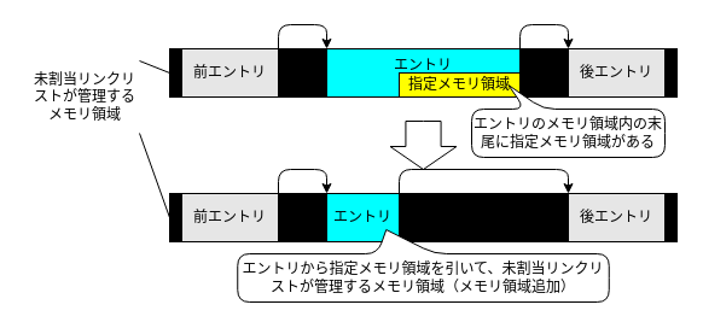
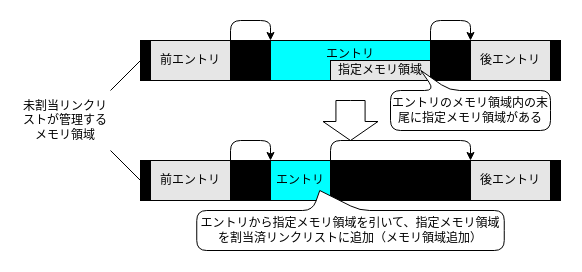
- <mxCell id="14" value="指定メモリ領域" style="rounded=0;whiteSpace=wrap;html=1;fillColor=#FFFF00;" vertex="1" parent="1"><mxGeometry x="330" y="60" width="100" height="20" as="geometry" /></mxCell>
+ <mxCell id="14" value="指定メモリ領域" style="rounded=0;whiteSpace=wrap;html=1;fillColor=#e6e6e6;" vertex="1" parent="1"><mxGeometry x="330" y="60" width="100" height="20" as="geometry" /></mxCell>
- <mxCell id="3" value="未割当リンクリストが管理するメモリ領域" style="text;html=1;strokeColor=none;fillColor=none;align=center;verticalAlign=middle;whiteSpace=wrap;rounded=0;" parent="1" vertex="1"><mxGeometry x="25" y="50" width="90" height="60" as="geometry" /></mxCell>
+ <mxCell id="3" value="未割当リンクリストが管理するメモリ領域" style="text;html=1;strokeColor=none;fillColor=none;align=center;verticalAlign=middle;whiteSpace=wrap;rounded=0;" parent="1" vertex="1"><mxGeometry x="20" y="90" width="90" height="60" as="geometry" /></mxCell>
- <mxCell id="20" value="エントリから指定メモリ領域を引いて、未割当リンクリストが管理するメモリ領域（メモリ領域追加）" style="shape=callout;whiteSpace=wrap;html=1;perimeter=calloutPerimeter;direction=west;base=47;size=20;position=0.47;fillColor=#FFFFFF;rounded=1;position2=0.6;" parent="1" vertex="1"><mxGeometry x="196.25" y="190" width="307.5" height="60" as="geometry" /></mxCell>
+ <mxCell id="20" value="エントリから指定メモリ領域を引いて、指定メモリ領域を割当済リンクリストに追加（メモリ領域追加）" style="shape=callout;whiteSpace=wrap;html=1;perimeter=calloutPerimeter;direction=west;base=47;size=20;position=0.47;fillColor=#FFFFFF;rounded=1;position2=0.6;" parent="1" vertex="1"><mxGeometry x="196.25" y="190" width="307.5" height="60" as="geometry" /></mxCell>
